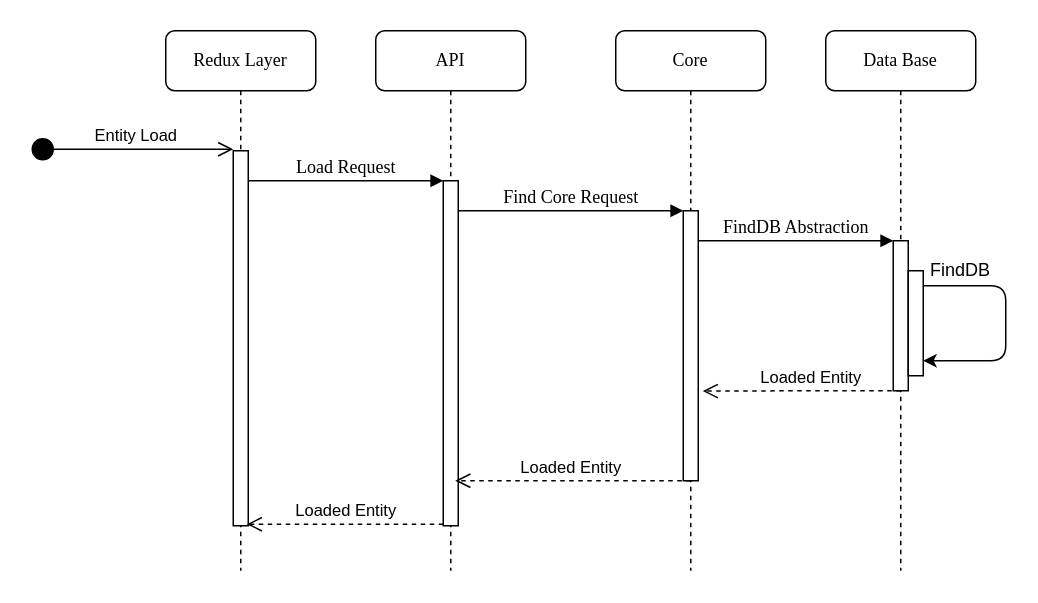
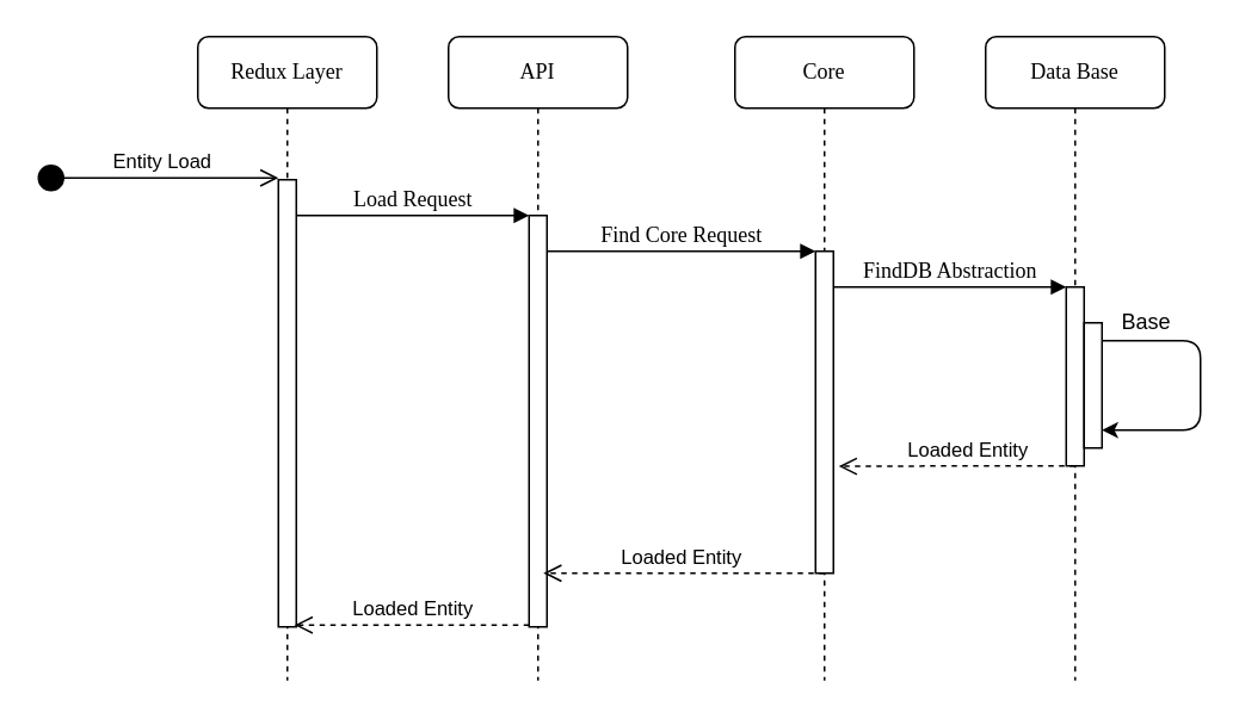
- <mxCell id="14" value="FindDB" style="text;html=1;strokeColor=none;fillColor=none;align=center;verticalAlign=middle;whiteSpace=wrap;rounded=0;" vertex="1" parent="1"><mxGeometry x="620" y="170" width="40" height="20" as="geometry" /></mxCell>
+ <mxCell id="14" value="Base" style="text;html=1;strokeColor=none;fillColor=none;align=center;verticalAlign=middle;whiteSpace=wrap;rounded=0;" vertex="1" parent="1"><mxGeometry x="620" y="170" width="40" height="20" as="geometry" /></mxCell>
